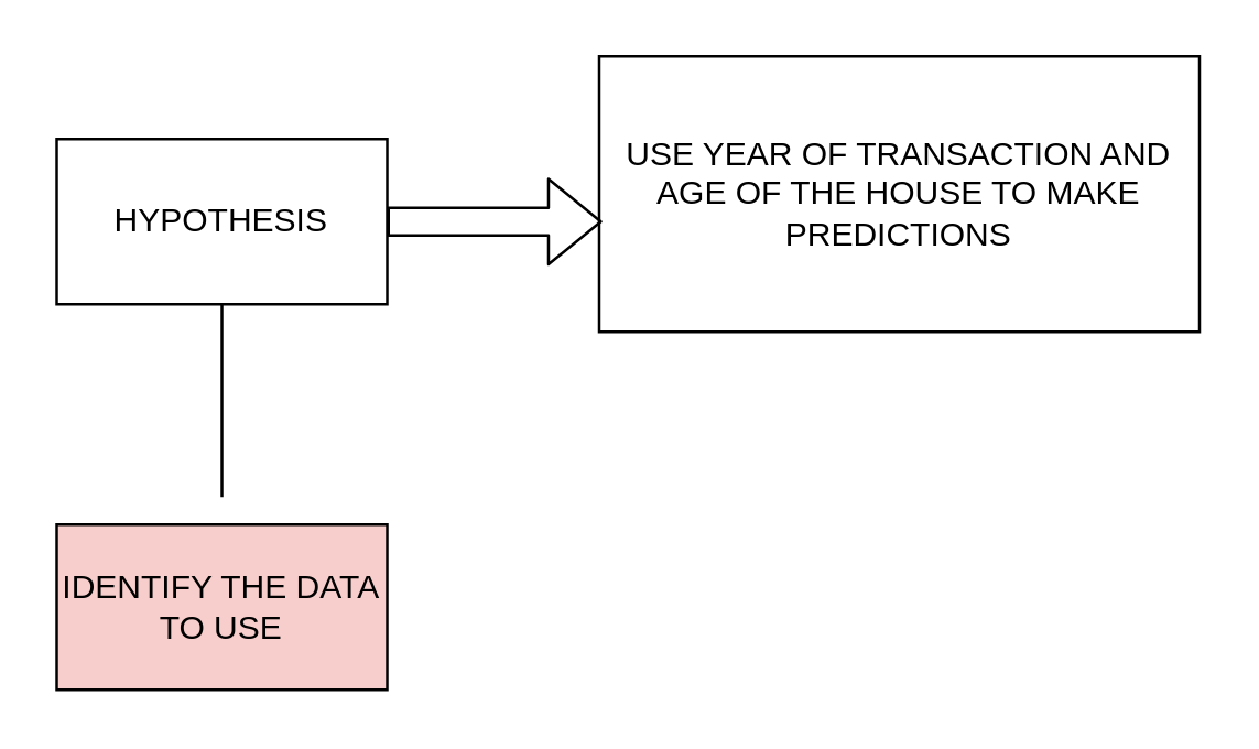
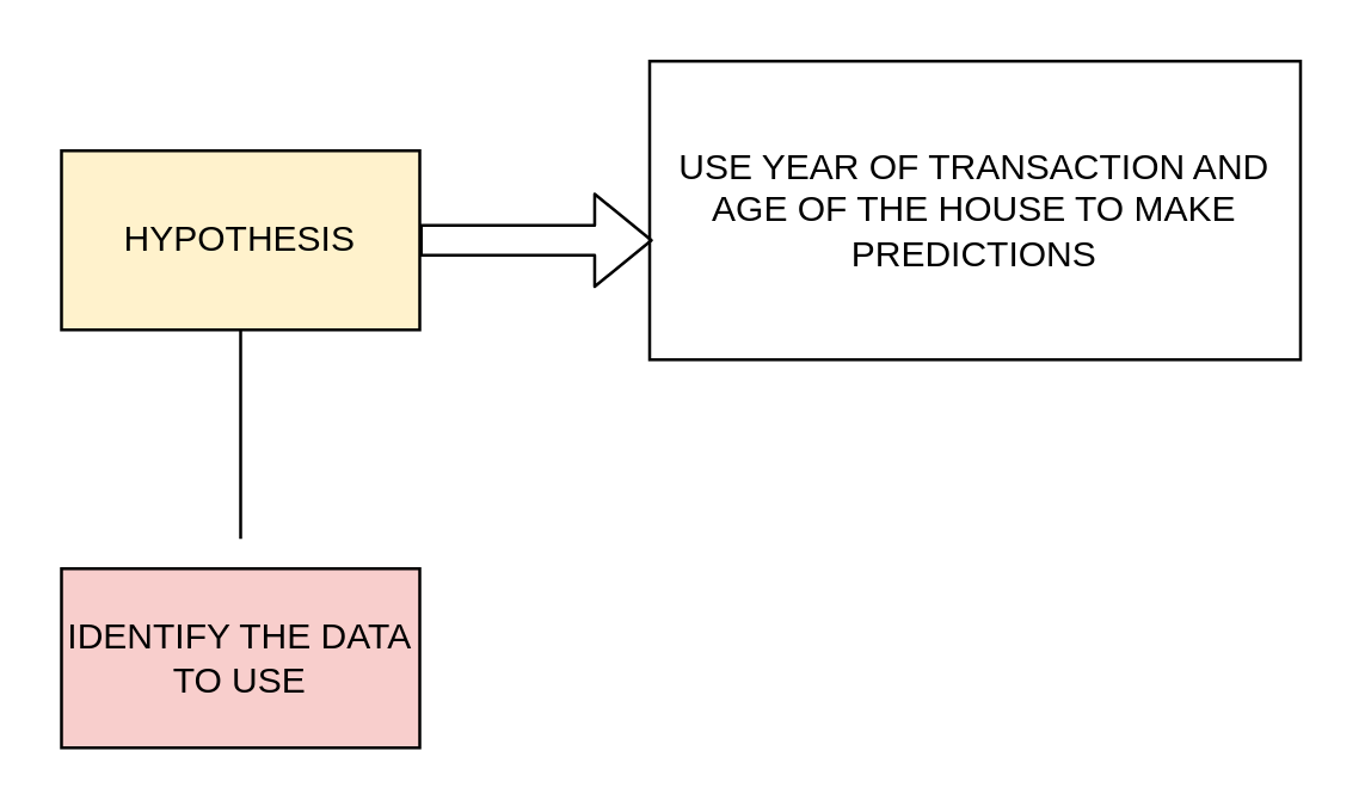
- <mxCell id="2" value="HYPOTHESIS" style="rounded=0;whiteSpace=wrap;html=1;" vertex="1" parent="1"><mxGeometry x="20" y="50" width="120" height="60" as="geometry" /></mxCell>
+ <mxCell id="2" value="HYPOTHESIS" style="rounded=0;whiteSpace=wrap;html=1;fillColor=#fff2cc;" vertex="1" parent="1"><mxGeometry x="20" y="50" width="120" height="60" as="geometry" /></mxCell>
